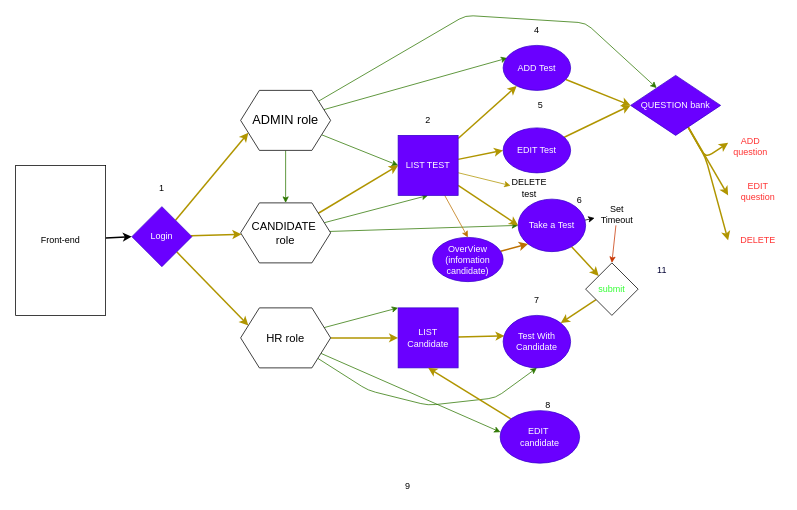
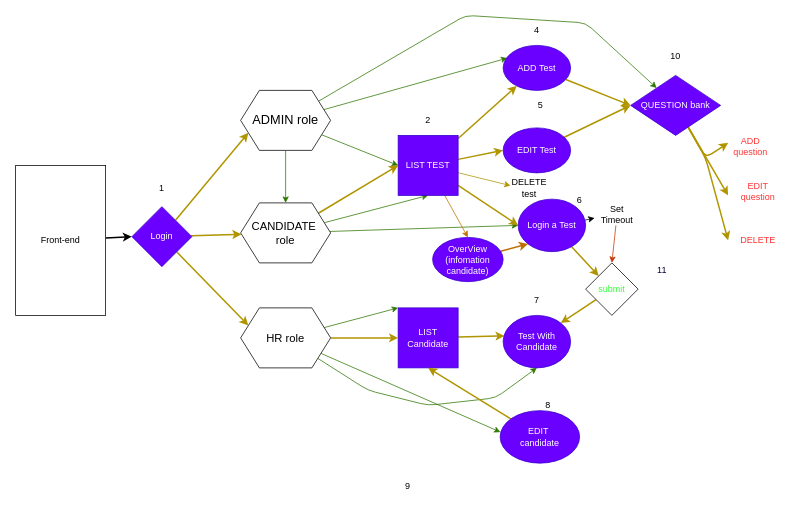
+ <mxCell id="57" value="&lt;font&gt;10&lt;/font&gt;" style="text;html=1;strokeColor=none;fillColor=none;align=center;verticalAlign=middle;whiteSpace=wrap;rounded=0;fontColor=#000000;" parent="1" vertex="1"><mxGeometry x="870" y="60" width="60" height="30" as="geometry" /></mxCell>
- <mxCell id="34" value="&lt;font color=&quot;#ffffff&quot;&gt;Take a Test&lt;/font&gt;" style="ellipse;whiteSpace=wrap;html=1;fontFamily=Helvetica;fontColor=#ffffff;fillColor=#6a00ff;strokeColor=#3700CC;" parent="1" vertex="1"><mxGeometry x="690" y="265" width="90" height="70" as="geometry" /></mxCell>
+ <mxCell id="34" value="&lt;font color=&quot;#ffffff&quot;&gt;Login a Test&lt;/font&gt;" style="ellipse;whiteSpace=wrap;html=1;fontFamily=Helvetica;fontColor=#ffffff;fillColor=#6a00ff;strokeColor=#3700CC;" parent="1" vertex="1"><mxGeometry x="690" y="265" width="90" height="70" as="geometry" /></mxCell>
